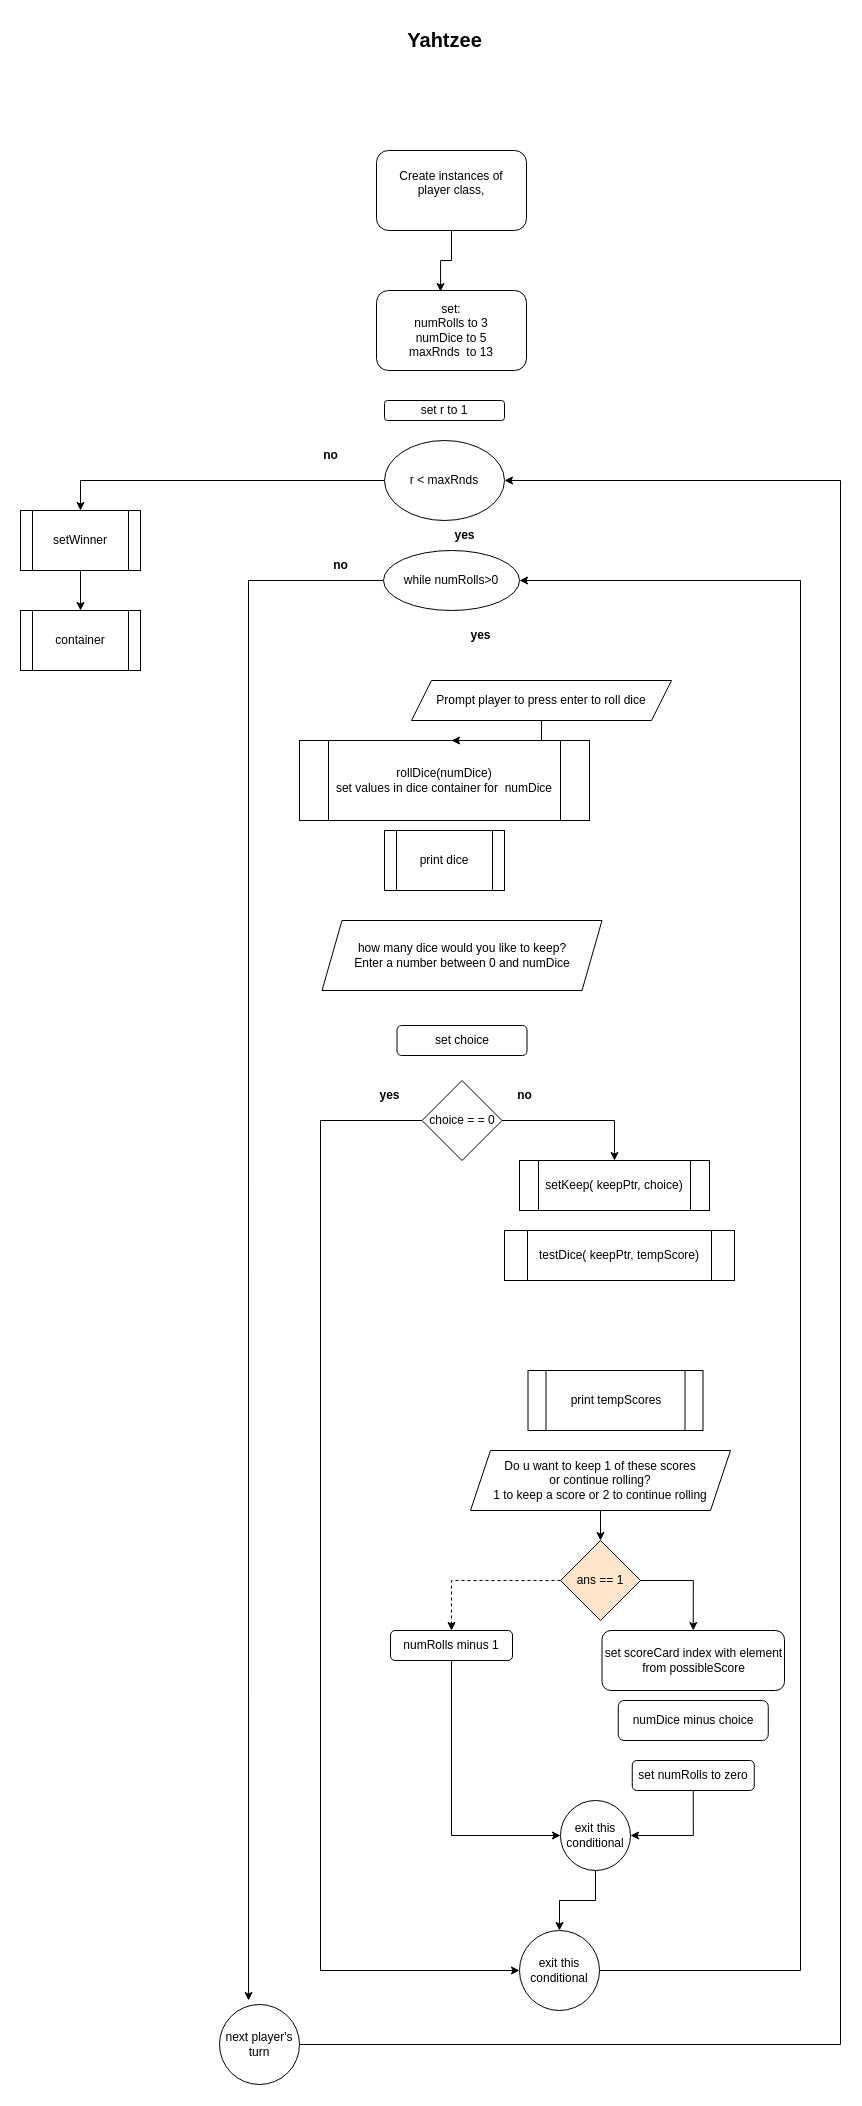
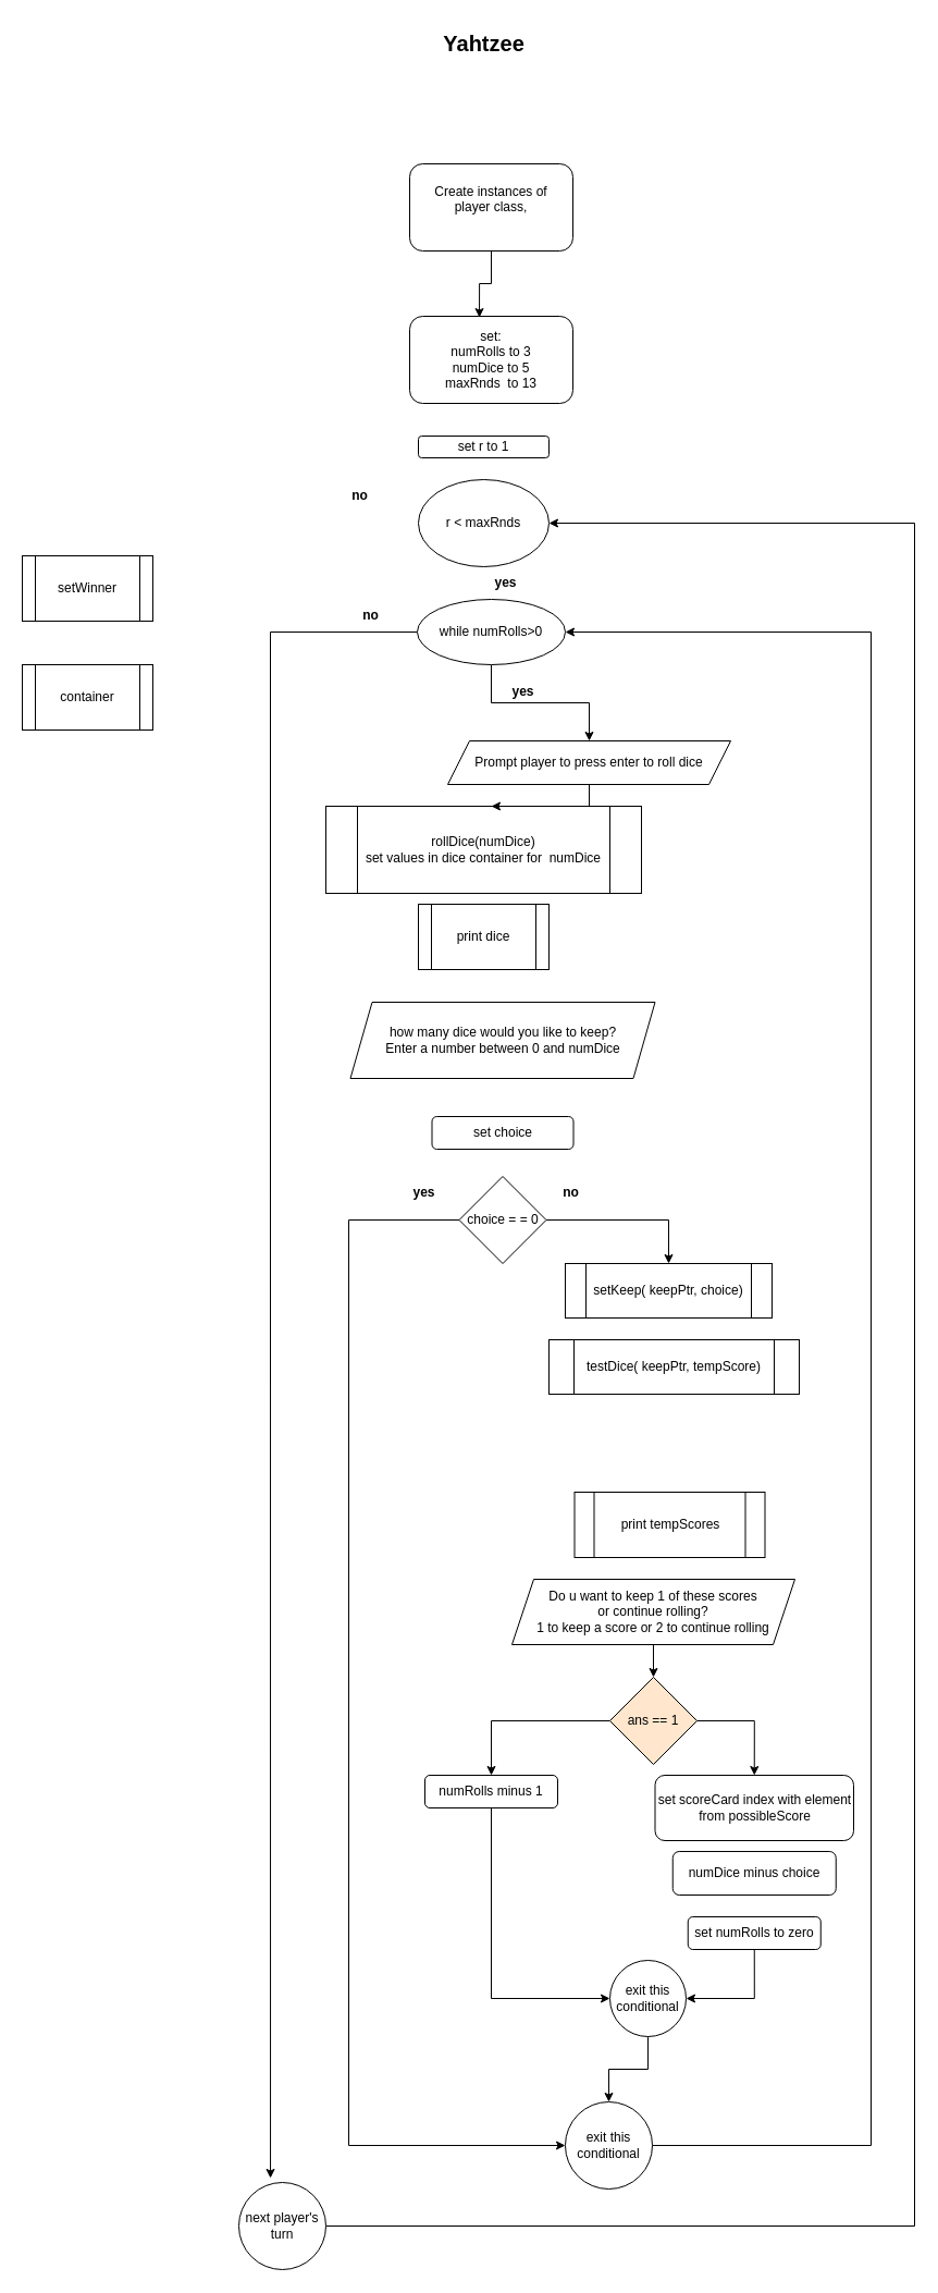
- <mxCell id="18" style="edgeStyle=orthogonalEdgeStyle;rounded=0;orthogonalLoop=1;jettySize=auto;html=1;entryX=0.5;entryY=0;entryDx=0;entryDy=0;" edge="1" parent="1" source="19" target="36"><mxGeometry relative="1" as="geometry" /></mxCell>
- <mxCell id="35" style="edgeStyle=orthogonalEdgeStyle;rounded=0;orthogonalLoop=1;jettySize=auto;html=1;exitX=0.5;exitY=1;exitDx=0;exitDy=0;entryX=0.5;entryY=0;entryDx=0;entryDy=0;" edge="1" parent="1" source="36" target="37"><mxGeometry relative="1" as="geometry" /></mxCell>
+ <mxCell id="28" style="edgeStyle=orthogonalEdgeStyle;rounded=0;orthogonalLoop=1;jettySize=auto;html=1;entryX=0.5;entryY=0;entryDx=0;entryDy=0;" edge="1" parent="1" source="30" target="22"><mxGeometry relative="1" as="geometry" /></mxCell>
- <mxCell id="41" style="edgeStyle=orthogonalEdgeStyle;rounded=0;orthogonalLoop=1;jettySize=auto;html=1;exitX=0;exitY=0.5;exitDx=0;exitDy=0;entryX=0.5;entryY=0;entryDx=0;entryDy=0;dashed=1;" edge="1" parent="1" source="42" target="39"><mxGeometry relative="1" as="geometry" /></mxCell>
+ <mxCell id="41" style="edgeStyle=orthogonalEdgeStyle;rounded=0;orthogonalLoop=1;jettySize=auto;html=1;exitX=0;exitY=0.5;exitDx=0;exitDy=0;entryX=0.5;entryY=0;entryDx=0;entryDy=0;" edge="1" parent="1" source="42" target="39"><mxGeometry relative="1" as="geometry" /></mxCell>
